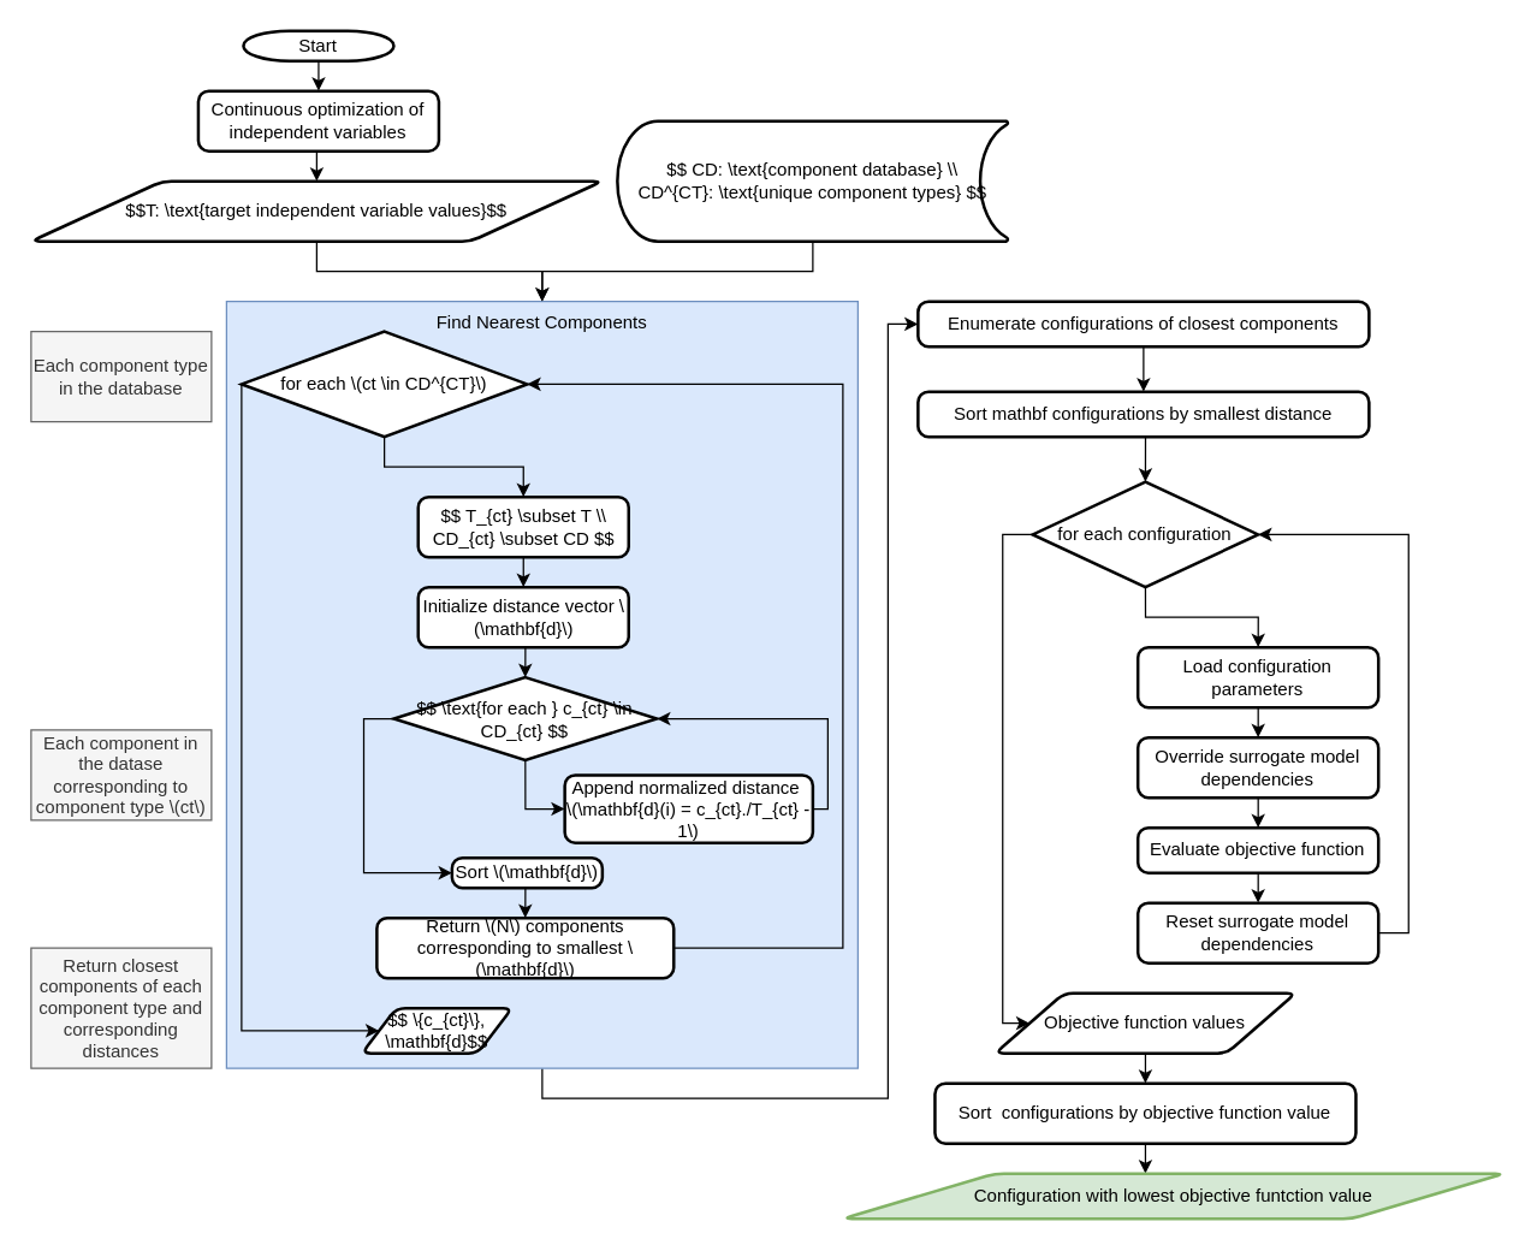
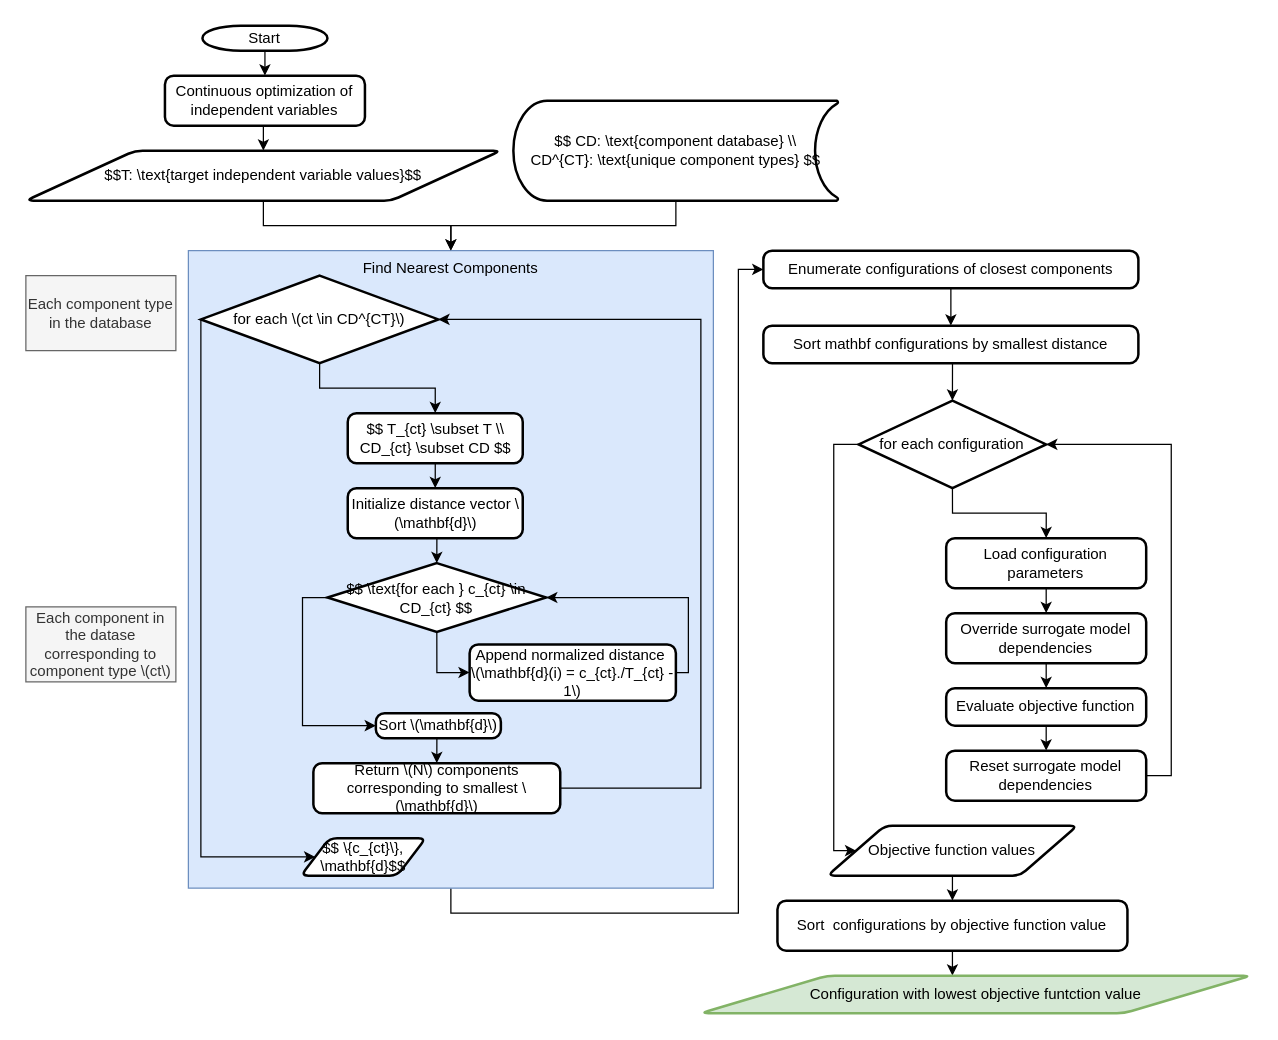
- <mxCell id="40" value="Return closest components of each component type and corresponding distances" style="rounded=0;whiteSpace=wrap;html=1;fillColor=#f5f5f5;strokeColor=#666666;fontColor=#333333;" vertex="1" parent="1"><mxGeometry x="20" y="630" width="120" height="80" as="geometry" /></mxCell>
